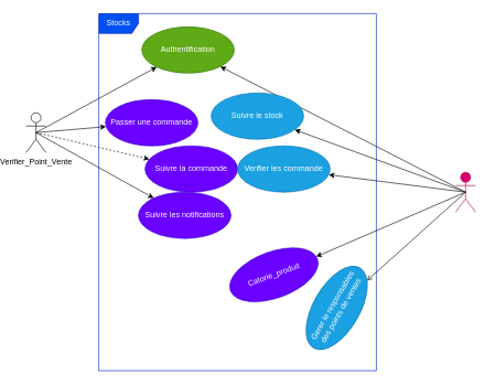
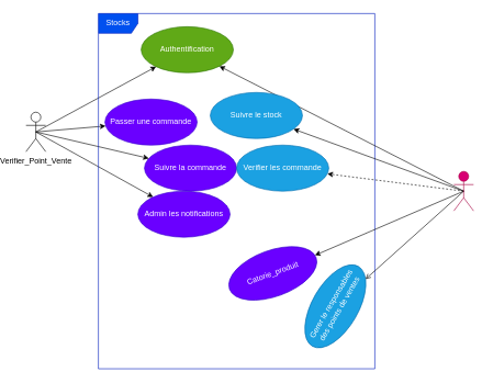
- <mxCell id="4" style="edgeStyle=none;html=1;exitX=0.5;exitY=0.5;exitDx=0;exitDy=0;exitPerimeter=0;dashed=1;" edge="1" parent="1" source="6" target="14"><mxGeometry relative="1" as="geometry" /></mxCell>
+ <mxCell id="4" style="edgeStyle=none;html=1;exitX=0.5;exitY=0.5;exitDx=0;exitDy=0;exitPerimeter=0;" edge="1" parent="1" source="6" target="14"><mxGeometry relative="1" as="geometry" /></mxCell>
- <mxCell id="10" style="edgeStyle=none;html=1;exitX=0.5;exitY=0.5;exitDx=0;exitDy=0;exitPerimeter=0;" edge="1" parent="1" source="13" target="15"><mxGeometry relative="1" as="geometry" /></mxCell>
+ <mxCell id="10" style="edgeStyle=none;html=1;exitX=0.5;exitY=0.5;exitDx=0;exitDy=0;exitPerimeter=0;dashed=1;" edge="1" parent="1" source="13" target="15"><mxGeometry relative="1" as="geometry" /></mxCell>
- <mxCell id="16" value="Suivre les notifications" style="ellipse;whiteSpace=wrap;html=1;fillColor=#6a00ff;fontColor=#ffffff;strokeColor=#3700CC;" vertex="1" parent="1"><mxGeometry x="190" y="290" width="140" height="70" as="geometry" /></mxCell>
+ <mxCell id="16" value="Admin les notifications" style="ellipse;whiteSpace=wrap;html=1;fillColor=#6a00ff;fontColor=#ffffff;strokeColor=#3700CC;" vertex="1" parent="1"><mxGeometry x="190" y="290" width="140" height="70" as="geometry" /></mxCell>
